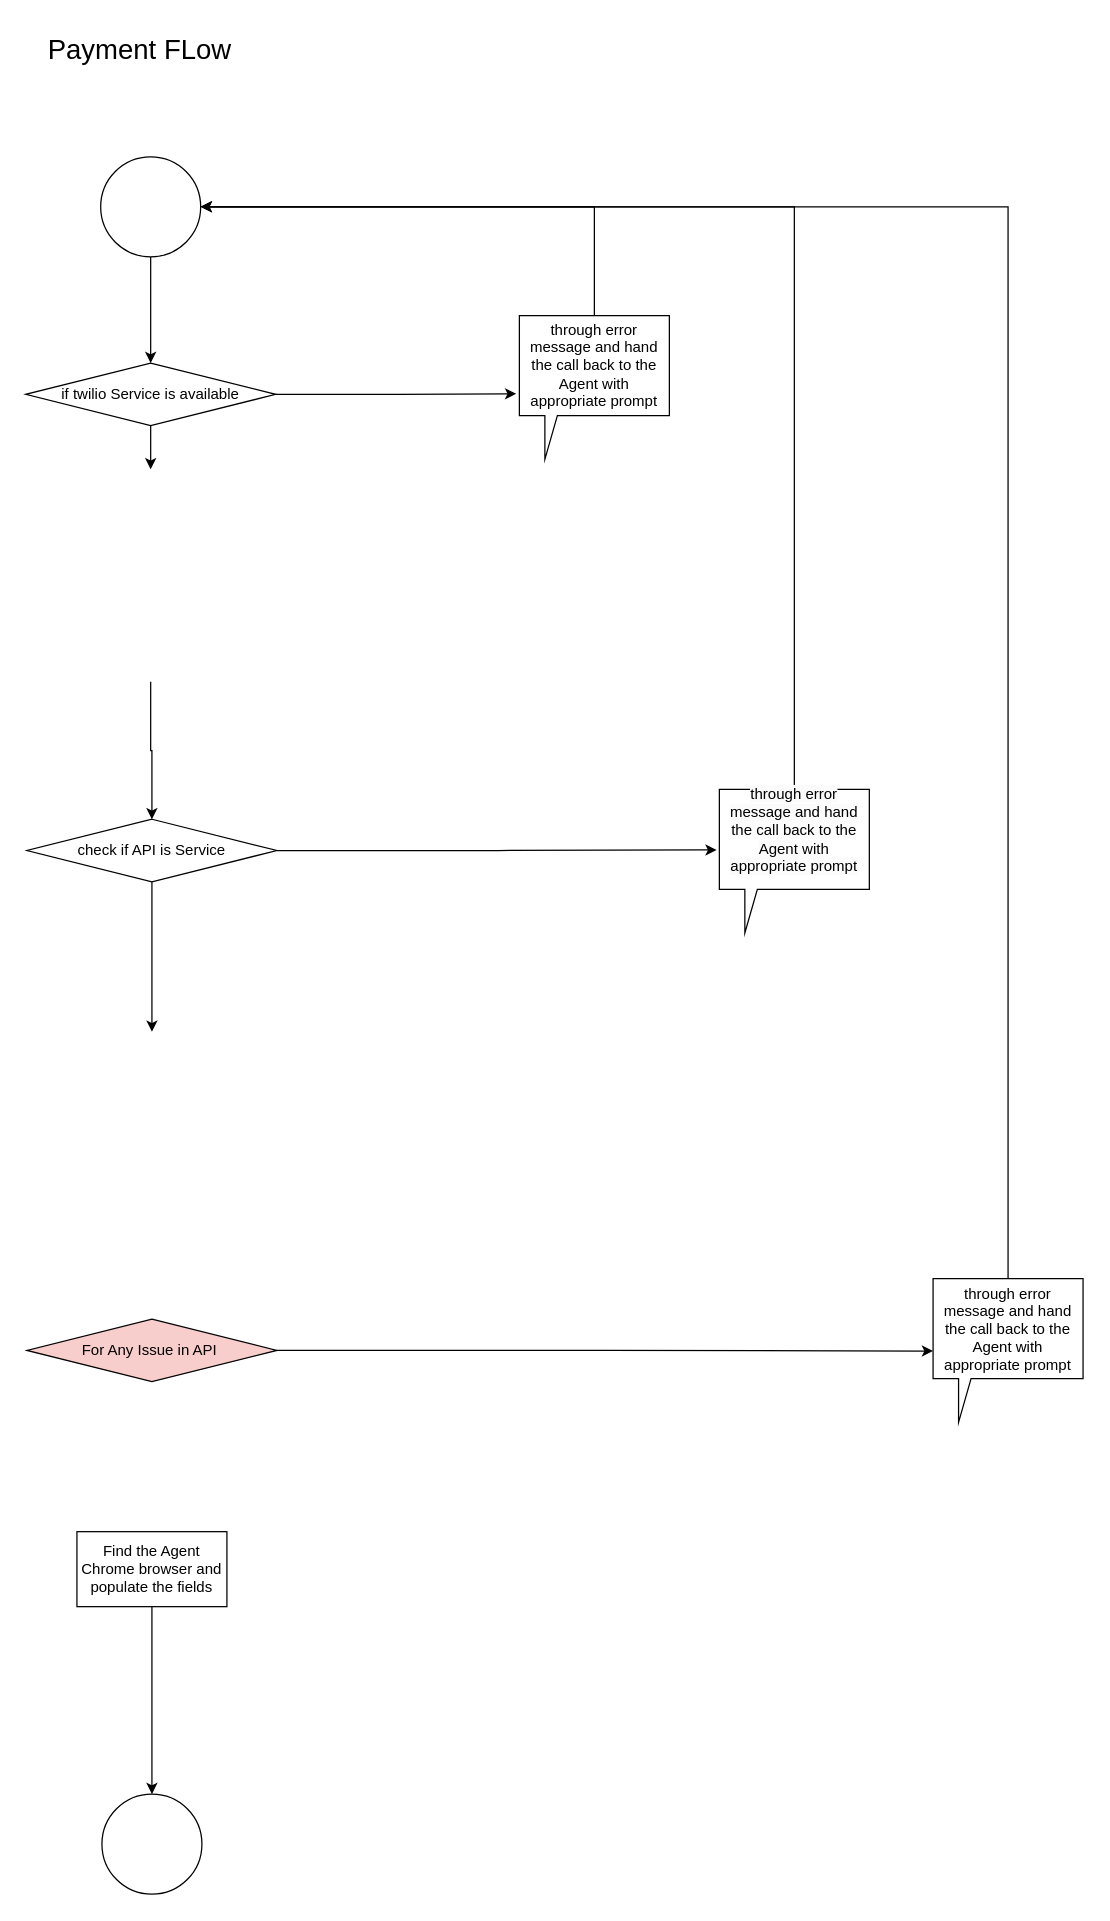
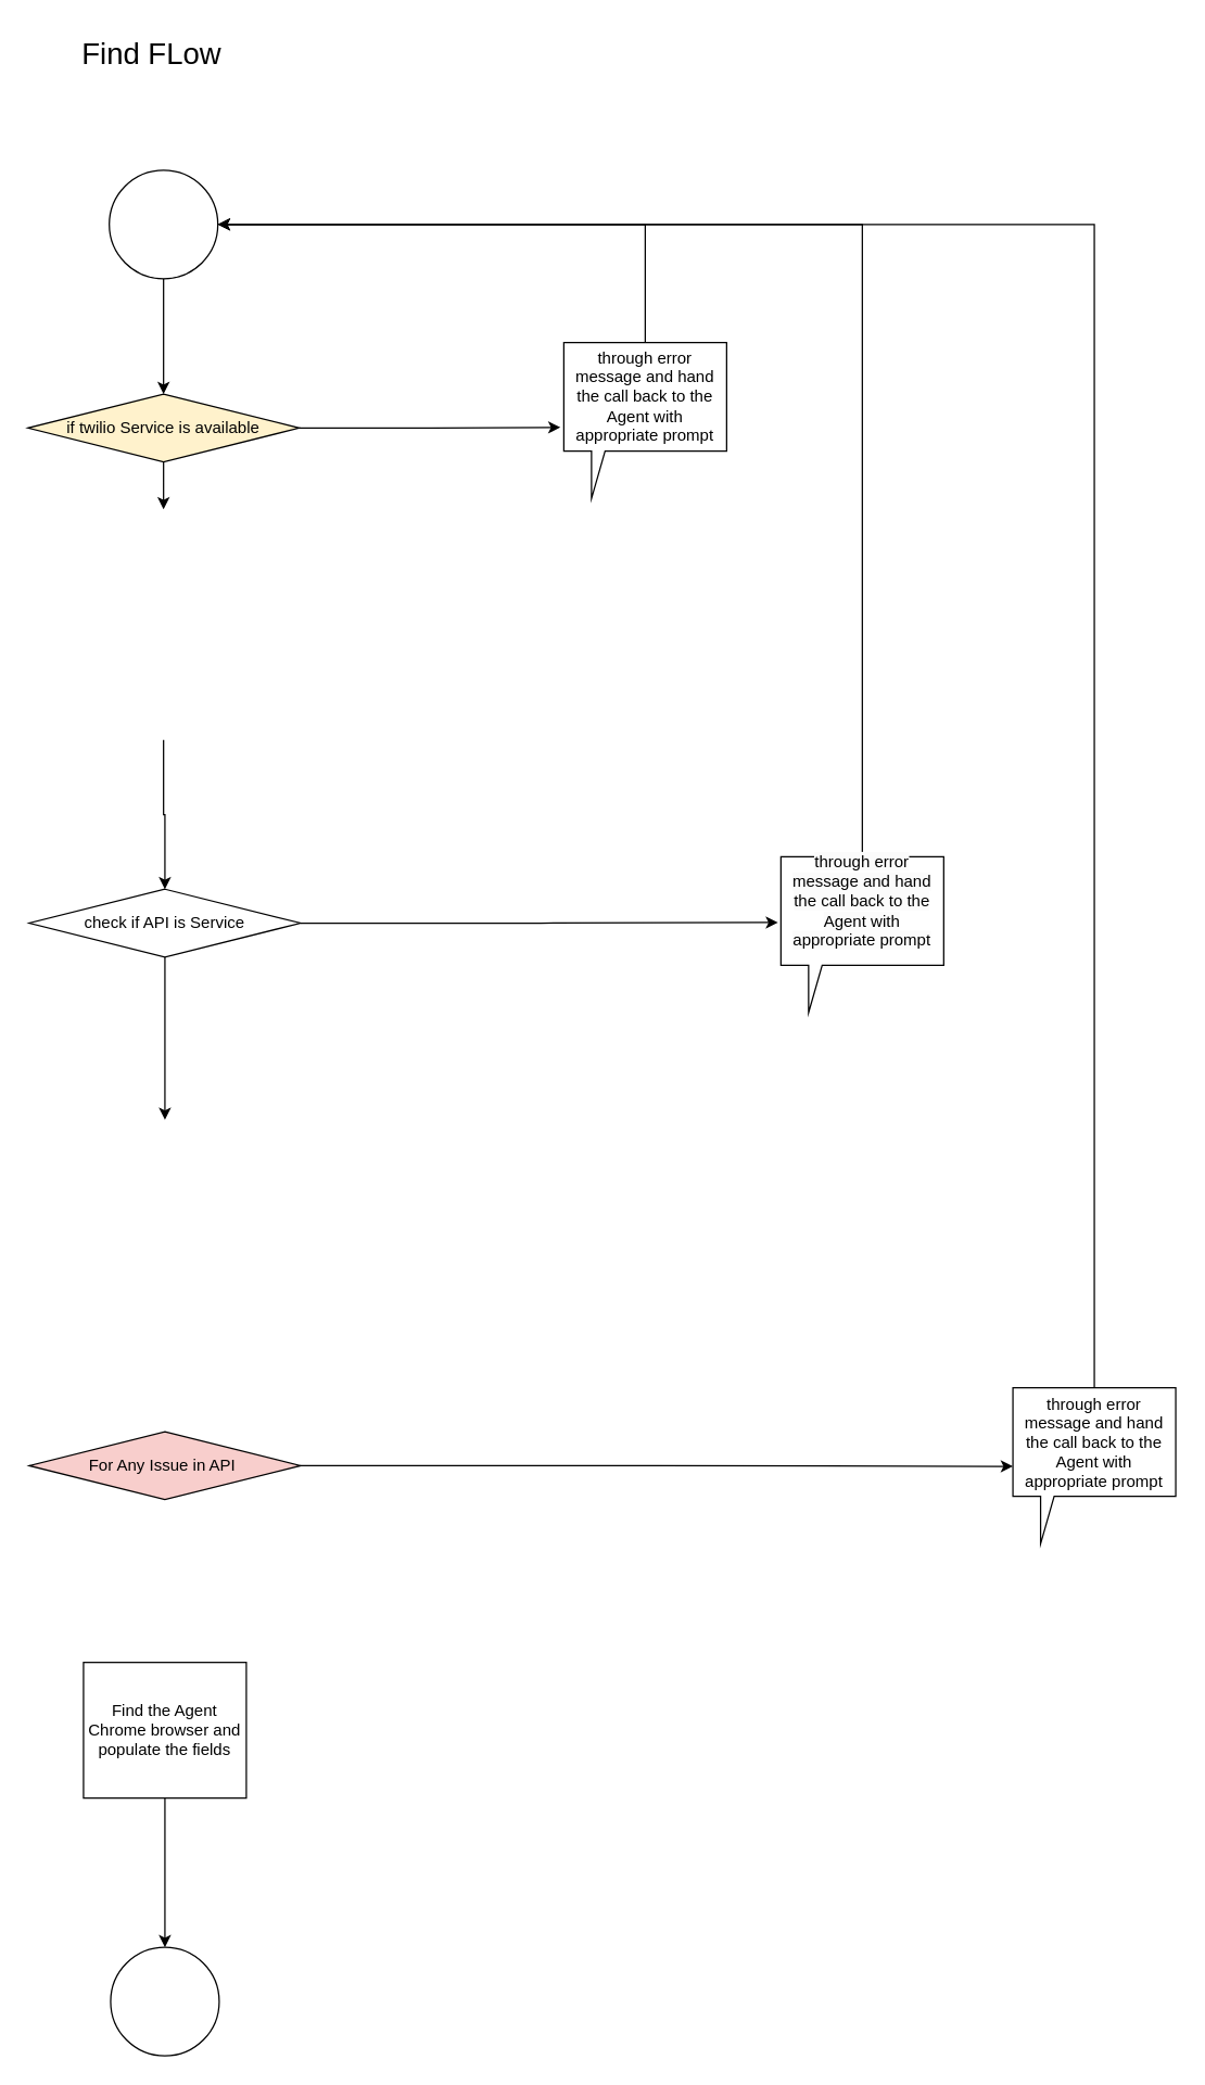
- <mxCell id="23" value="&lt;font style=&quot;font-size: 22px;&quot;&gt;Payment FLow&lt;/font&gt;" style="text;html=1;align=center;verticalAlign=middle;resizable=0;points=[];autosize=1;strokeColor=none;fillColor=none;" vertex="1" parent="1"><mxGeometry x="26" y="20" width="170" height="40" as="geometry" /></mxCell>
+ <mxCell id="23" value="&lt;font style=&quot;font-size: 22px;&quot;&gt;Find FLow&lt;/font&gt;" style="text;html=1;align=center;verticalAlign=middle;resizable=0;points=[];autosize=1;strokeColor=none;fillColor=none;" vertex="1" parent="1"><mxGeometry x="26" y="20" width="170" height="40" as="geometry" /></mxCell>
- <mxCell id="8" value="if twilio Service is available" style="rhombus;whiteSpace=wrap;html=1;" vertex="1" parent="1"><mxGeometry x="20" y="290" width="200" height="50" as="geometry" /></mxCell>
+ <mxCell id="8" value="if twilio Service is available" style="rhombus;whiteSpace=wrap;html=1;fillColor=#fff2cc;" vertex="1" parent="1"><mxGeometry x="20" y="290" width="200" height="50" as="geometry" /></mxCell>
- <mxCell id="21" value="Find the Agent Chrome browser and populate the fields" style="rounded=0;whiteSpace=wrap;html=1;" vertex="1" parent="1"><mxGeometry x="61" y="1225" width="120" height="60" as="geometry" /></mxCell>
+ <mxCell id="21" value="Find the Agent Chrome browser and populate the fields" style="rounded=0;whiteSpace=wrap;html=1;" vertex="1" parent="1"><mxGeometry x="61" y="1225" width="120" height="100" as="geometry" /></mxCell>
